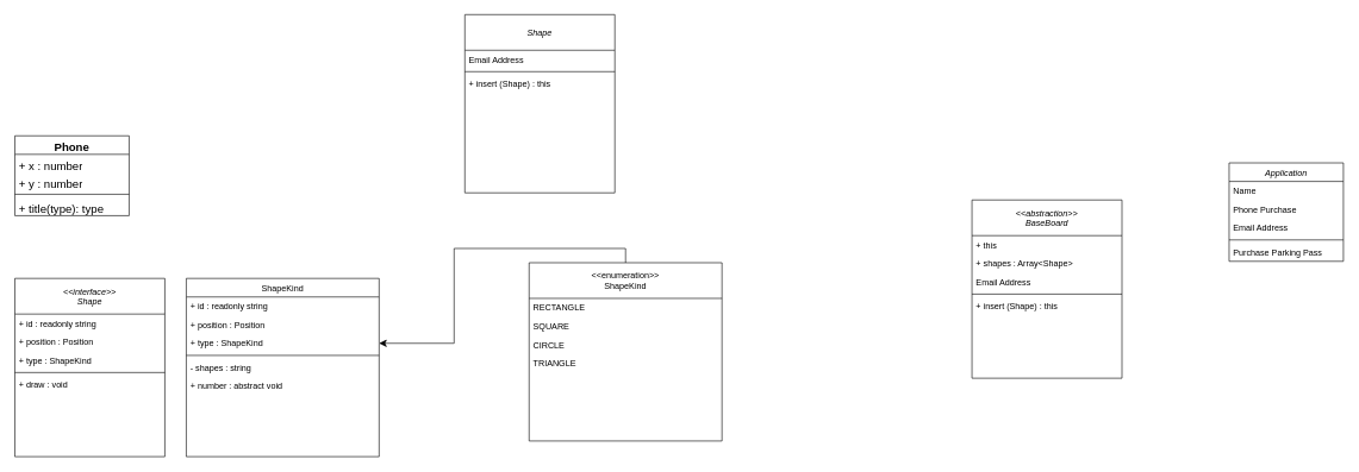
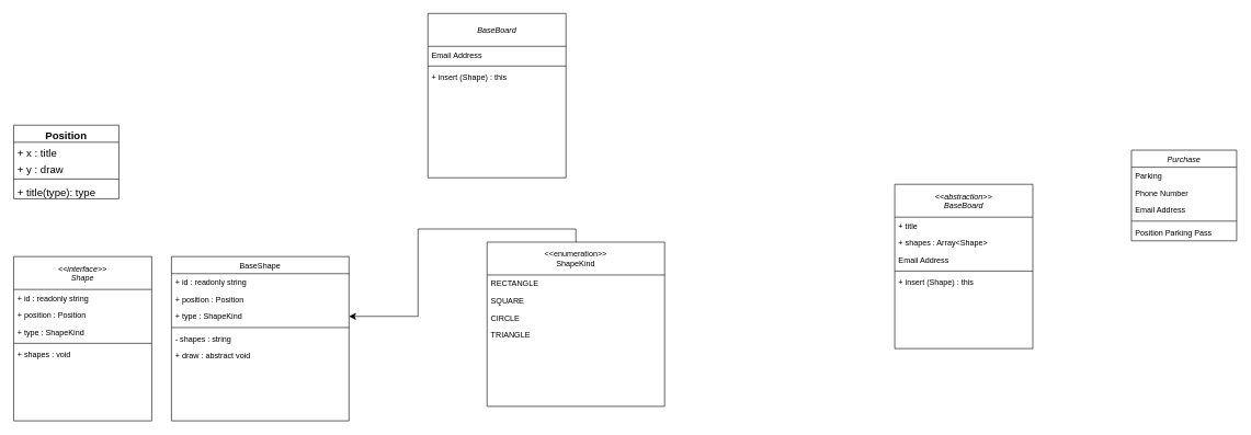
- <mxCell id="38" value="Shape" style="swimlane;fontStyle=2;align=center;verticalAlign=middle;childLayout=stackLayout;horizontal=1;startSize=50;horizontalStack=0;resizeParent=1;resizeLast=0;collapsible=1;marginBottom=0;rounded=0;shadow=0;strokeWidth=1;" vertex="1" parent="1"><mxGeometry x="650" y="20" width="210" height="250" as="geometry"><mxRectangle x="230" y="140" width="160" height="26" as="alternateBounds" /></mxGeometry></mxCell>
+ <mxCell id="38" value="BaseBoard" style="swimlane;fontStyle=2;align=center;verticalAlign=middle;childLayout=stackLayout;horizontal=1;startSize=50;horizontalStack=0;resizeParent=1;resizeLast=0;collapsible=1;marginBottom=0;rounded=0;shadow=0;strokeWidth=1;" vertex="1" parent="1"><mxGeometry x="650" y="20" width="210" height="250" as="geometry"><mxRectangle x="230" y="140" width="160" height="26" as="alternateBounds" /></mxGeometry></mxCell>
- <mxCell id="21" value="Phone" style="swimlane;fontStyle=1;align=center;verticalAlign=top;childLayout=stackLayout;horizontal=1;startSize=26;horizontalStack=0;resizeParent=1;resizeParentMax=0;resizeLast=0;collapsible=1;marginBottom=0;whiteSpace=wrap;html=1;fontSize=16;" vertex="1" parent="1"><mxGeometry x="20" y="190" width="160" height="112" as="geometry" /></mxCell>
+ <mxCell id="21" value="Position" style="swimlane;fontStyle=1;align=center;verticalAlign=top;childLayout=stackLayout;horizontal=1;startSize=26;horizontalStack=0;resizeParent=1;resizeParentMax=0;resizeLast=0;collapsible=1;marginBottom=0;whiteSpace=wrap;html=1;fontSize=16;" vertex="1" parent="1"><mxGeometry x="20" y="190" width="160" height="112" as="geometry" /></mxCell>
- <mxCell id="22" value="+ x : number" style="text;strokeColor=none;fillColor=none;align=left;verticalAlign=top;spacingLeft=4;spacingRight=4;overflow=hidden;rotatable=0;points=[[0,0.5],[1,0.5]];portConstraint=eastwest;whiteSpace=wrap;html=1;fontSize=16;" vertex="1" parent="21"><mxGeometry y="26" width="160" height="26" as="geometry" /></mxCell>
+ <mxCell id="22" value="+ x : title" style="text;strokeColor=none;fillColor=none;align=left;verticalAlign=top;spacingLeft=4;spacingRight=4;overflow=hidden;rotatable=0;points=[[0,0.5],[1,0.5]];portConstraint=eastwest;whiteSpace=wrap;html=1;fontSize=16;" vertex="1" parent="21"><mxGeometry y="26" width="160" height="26" as="geometry" /></mxCell>
- <mxCell id="2" value="Application" style="swimlane;fontStyle=2;align=center;verticalAlign=top;childLayout=stackLayout;horizontal=1;startSize=26;horizontalStack=0;resizeParent=1;resizeLast=0;collapsible=1;marginBottom=0;rounded=0;shadow=0;strokeWidth=1;" parent="1" vertex="1"><mxGeometry x="1720" y="228" width="160" height="138" as="geometry"><mxRectangle x="230" y="140" width="160" height="26" as="alternateBounds" /></mxGeometry></mxCell>
+ <mxCell id="2" value="Purchase" style="swimlane;fontStyle=2;align=center;verticalAlign=top;childLayout=stackLayout;horizontal=1;startSize=26;horizontalStack=0;resizeParent=1;resizeLast=0;collapsible=1;marginBottom=0;rounded=0;shadow=0;strokeWidth=1;" parent="1" vertex="1"><mxGeometry x="1720" y="228" width="160" height="138" as="geometry"><mxRectangle x="230" y="140" width="160" height="26" as="alternateBounds" /></mxGeometry></mxCell>
- <mxCell id="23" value="+ y : number" style="text;strokeColor=none;fillColor=none;align=left;verticalAlign=top;spacingLeft=4;spacingRight=4;overflow=hidden;rotatable=0;points=[[0,0.5],[1,0.5]];portConstraint=eastwest;whiteSpace=wrap;html=1;fontSize=16;" vertex="1" parent="21"><mxGeometry y="52" width="160" height="26" as="geometry" /></mxCell>
+ <mxCell id="23" value="+ y : draw" style="text;strokeColor=none;fillColor=none;align=left;verticalAlign=top;spacingLeft=4;spacingRight=4;overflow=hidden;rotatable=0;points=[[0,0.5],[1,0.5]];portConstraint=eastwest;whiteSpace=wrap;html=1;fontSize=16;" vertex="1" parent="21"><mxGeometry y="52" width="160" height="26" as="geometry" /></mxCell>
- <mxCell id="3" value="Name" style="text;align=left;verticalAlign=top;spacingLeft=4;spacingRight=4;overflow=hidden;rotatable=0;points=[[0,0.5],[1,0.5]];portConstraint=eastwest;" parent="2" vertex="1"><mxGeometry y="26" width="160" height="26" as="geometry" /></mxCell>
+ <mxCell id="3" value="Parking" style="text;align=left;verticalAlign=top;spacingLeft=4;spacingRight=4;overflow=hidden;rotatable=0;points=[[0,0.5],[1,0.5]];portConstraint=eastwest;" parent="2" vertex="1"><mxGeometry y="26" width="160" height="26" as="geometry" /></mxCell>
- <mxCell id="4" value="Phone Purchase" style="text;align=left;verticalAlign=top;spacingLeft=4;spacingRight=4;overflow=hidden;rotatable=0;points=[[0,0.5],[1,0.5]];portConstraint=eastwest;rounded=0;shadow=0;html=0;" parent="2" vertex="1"><mxGeometry y="52" width="160" height="26" as="geometry" /></mxCell>
+ <mxCell id="4" value="Phone Number" style="text;align=left;verticalAlign=top;spacingLeft=4;spacingRight=4;overflow=hidden;rotatable=0;points=[[0,0.5],[1,0.5]];portConstraint=eastwest;rounded=0;shadow=0;html=0;" parent="2" vertex="1"><mxGeometry y="52" width="160" height="26" as="geometry" /></mxCell>
- <mxCell id="27" value="+ this" style="text;align=left;verticalAlign=top;spacingLeft=4;spacingRight=4;overflow=hidden;rotatable=0;points=[[0,0.5],[1,0.5]];portConstraint=eastwest;" vertex="1" parent="26"><mxGeometry y="50" width="210" height="26" as="geometry" /></mxCell>
+ <mxCell id="27" value="+ title" style="text;align=left;verticalAlign=top;spacingLeft=4;spacingRight=4;overflow=hidden;rotatable=0;points=[[0,0.5],[1,0.5]];portConstraint=eastwest;" vertex="1" parent="26"><mxGeometry y="50" width="210" height="26" as="geometry" /></mxCell>
- <mxCell id="7" value="Purchase Parking Pass" style="text;align=left;verticalAlign=top;spacingLeft=4;spacingRight=4;overflow=hidden;rotatable=0;points=[[0,0.5],[1,0.5]];portConstraint=eastwest;" parent="2" vertex="1"><mxGeometry y="112" width="160" height="26" as="geometry" /></mxCell>
+ <mxCell id="7" value="Position Parking Pass" style="text;align=left;verticalAlign=top;spacingLeft=4;spacingRight=4;overflow=hidden;rotatable=0;points=[[0,0.5],[1,0.5]];portConstraint=eastwest;" parent="2" vertex="1"><mxGeometry y="112" width="160" height="26" as="geometry" /></mxCell>
- <mxCell id="8" value="ShapeKind" style="swimlane;fontStyle=0;align=center;verticalAlign=top;childLayout=stackLayout;horizontal=1;startSize=26;horizontalStack=0;resizeParent=1;resizeLast=0;collapsible=1;marginBottom=0;rounded=0;shadow=0;strokeWidth=1;" vertex="1" parent="1"><mxGeometry x="260" y="390" width="270" height="250" as="geometry"><mxRectangle x="130" y="380" width="160" height="26" as="alternateBounds" /></mxGeometry></mxCell>
+ <mxCell id="8" value="BaseShape" style="swimlane;fontStyle=0;align=center;verticalAlign=top;childLayout=stackLayout;horizontal=1;startSize=26;horizontalStack=0;resizeParent=1;resizeLast=0;collapsible=1;marginBottom=0;rounded=0;shadow=0;strokeWidth=1;" vertex="1" parent="1"><mxGeometry x="260" y="390" width="270" height="250" as="geometry"><mxRectangle x="130" y="380" width="160" height="26" as="alternateBounds" /></mxGeometry></mxCell>
- <mxCell id="37" value="+ draw : void" style="text;align=left;verticalAlign=top;spacingLeft=4;spacingRight=4;overflow=hidden;rotatable=0;points=[[0,0.5],[1,0.5]];portConstraint=eastwest;" vertex="1" parent="32"><mxGeometry y="136" width="210" height="26" as="geometry" /></mxCell>
+ <mxCell id="37" value="+ shapes : void" style="text;align=left;verticalAlign=top;spacingLeft=4;spacingRight=4;overflow=hidden;rotatable=0;points=[[0,0.5],[1,0.5]];portConstraint=eastwest;" vertex="1" parent="32"><mxGeometry y="136" width="210" height="26" as="geometry" /></mxCell>
- <mxCell id="14" value="+ number : abstract void" style="text;align=left;verticalAlign=middle;spacingLeft=4;spacingRight=4;overflow=hidden;rotatable=0;points=[[0,0.5],[1,0.5]];portConstraint=eastwest;fontStyle=0" vertex="1" parent="8"><mxGeometry y="138" width="270" height="26" as="geometry" /></mxCell>
+ <mxCell id="14" value="+ draw : abstract void" style="text;align=left;verticalAlign=middle;spacingLeft=4;spacingRight=4;overflow=hidden;rotatable=0;points=[[0,0.5],[1,0.5]];portConstraint=eastwest;fontStyle=0" vertex="1" parent="8"><mxGeometry y="138" width="270" height="26" as="geometry" /></mxCell>
